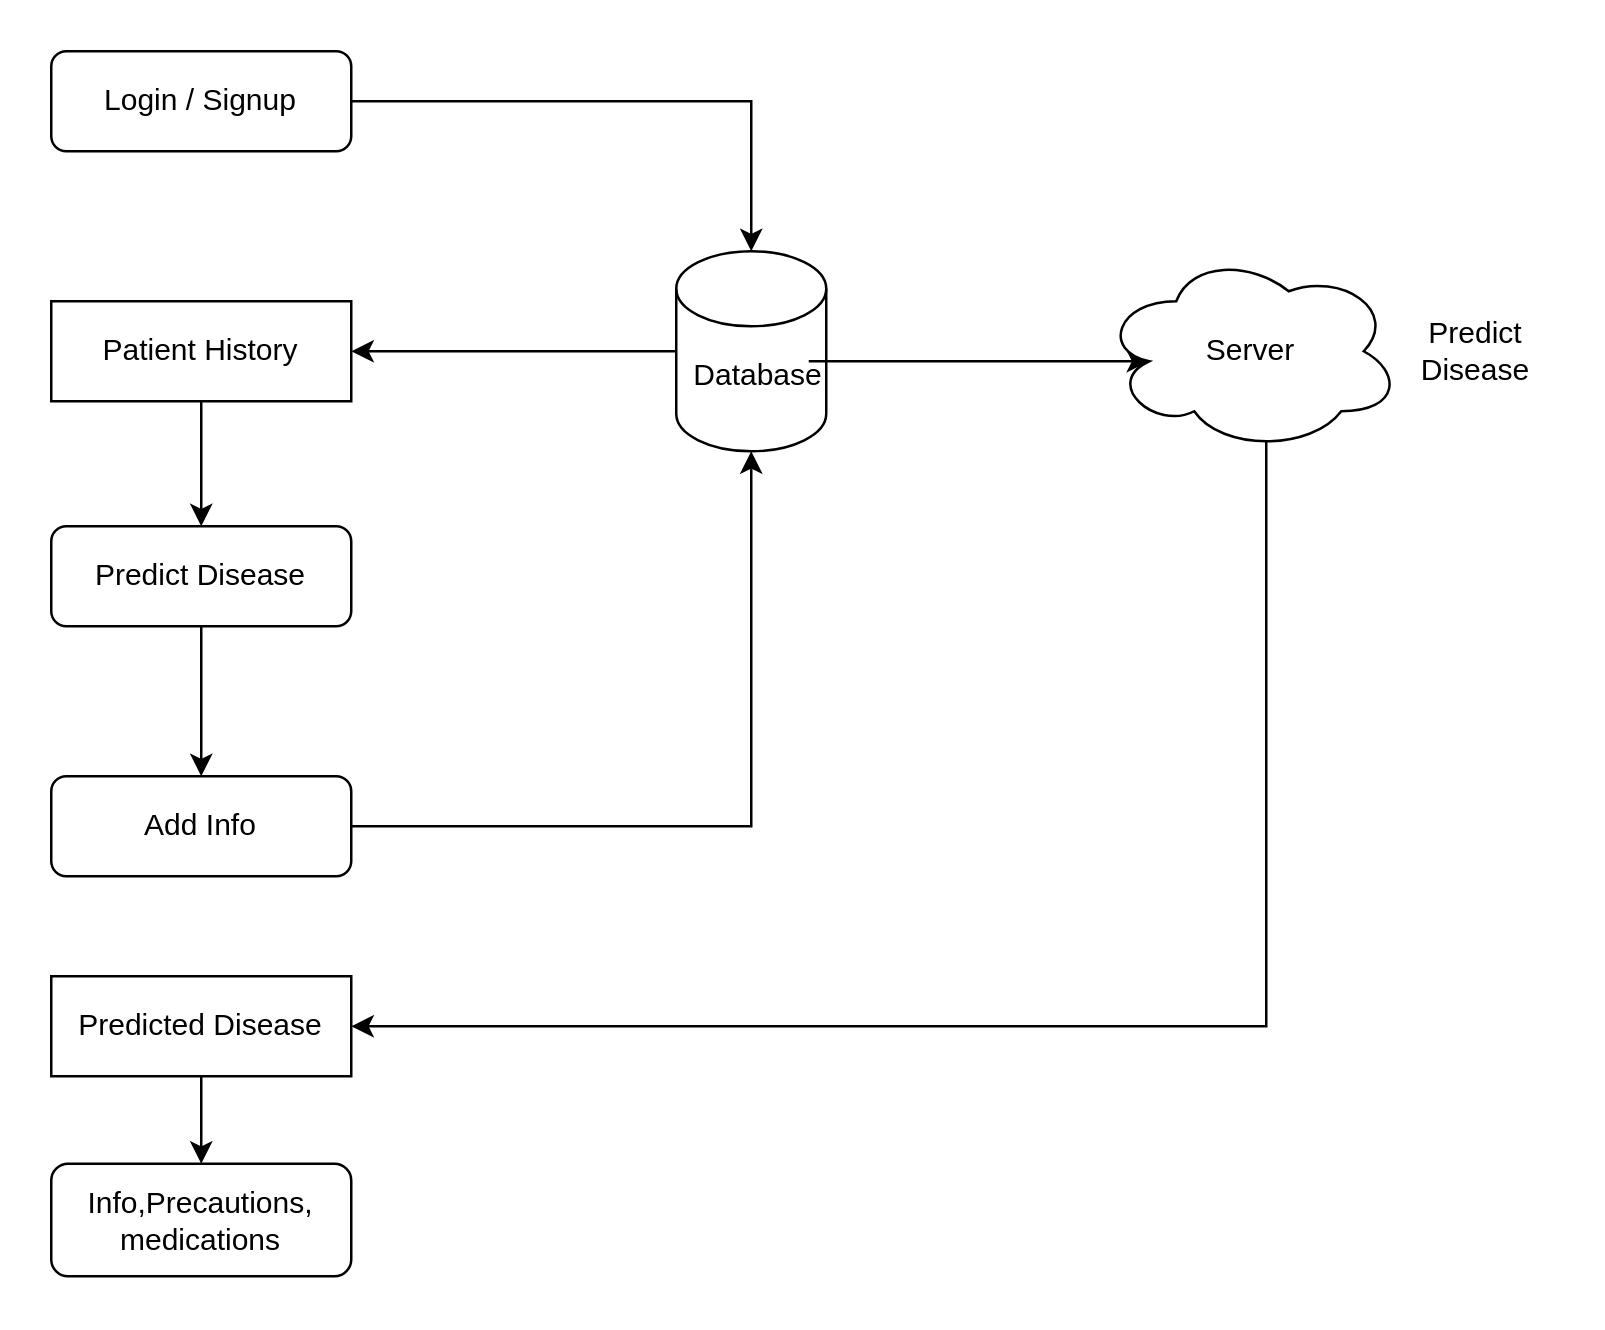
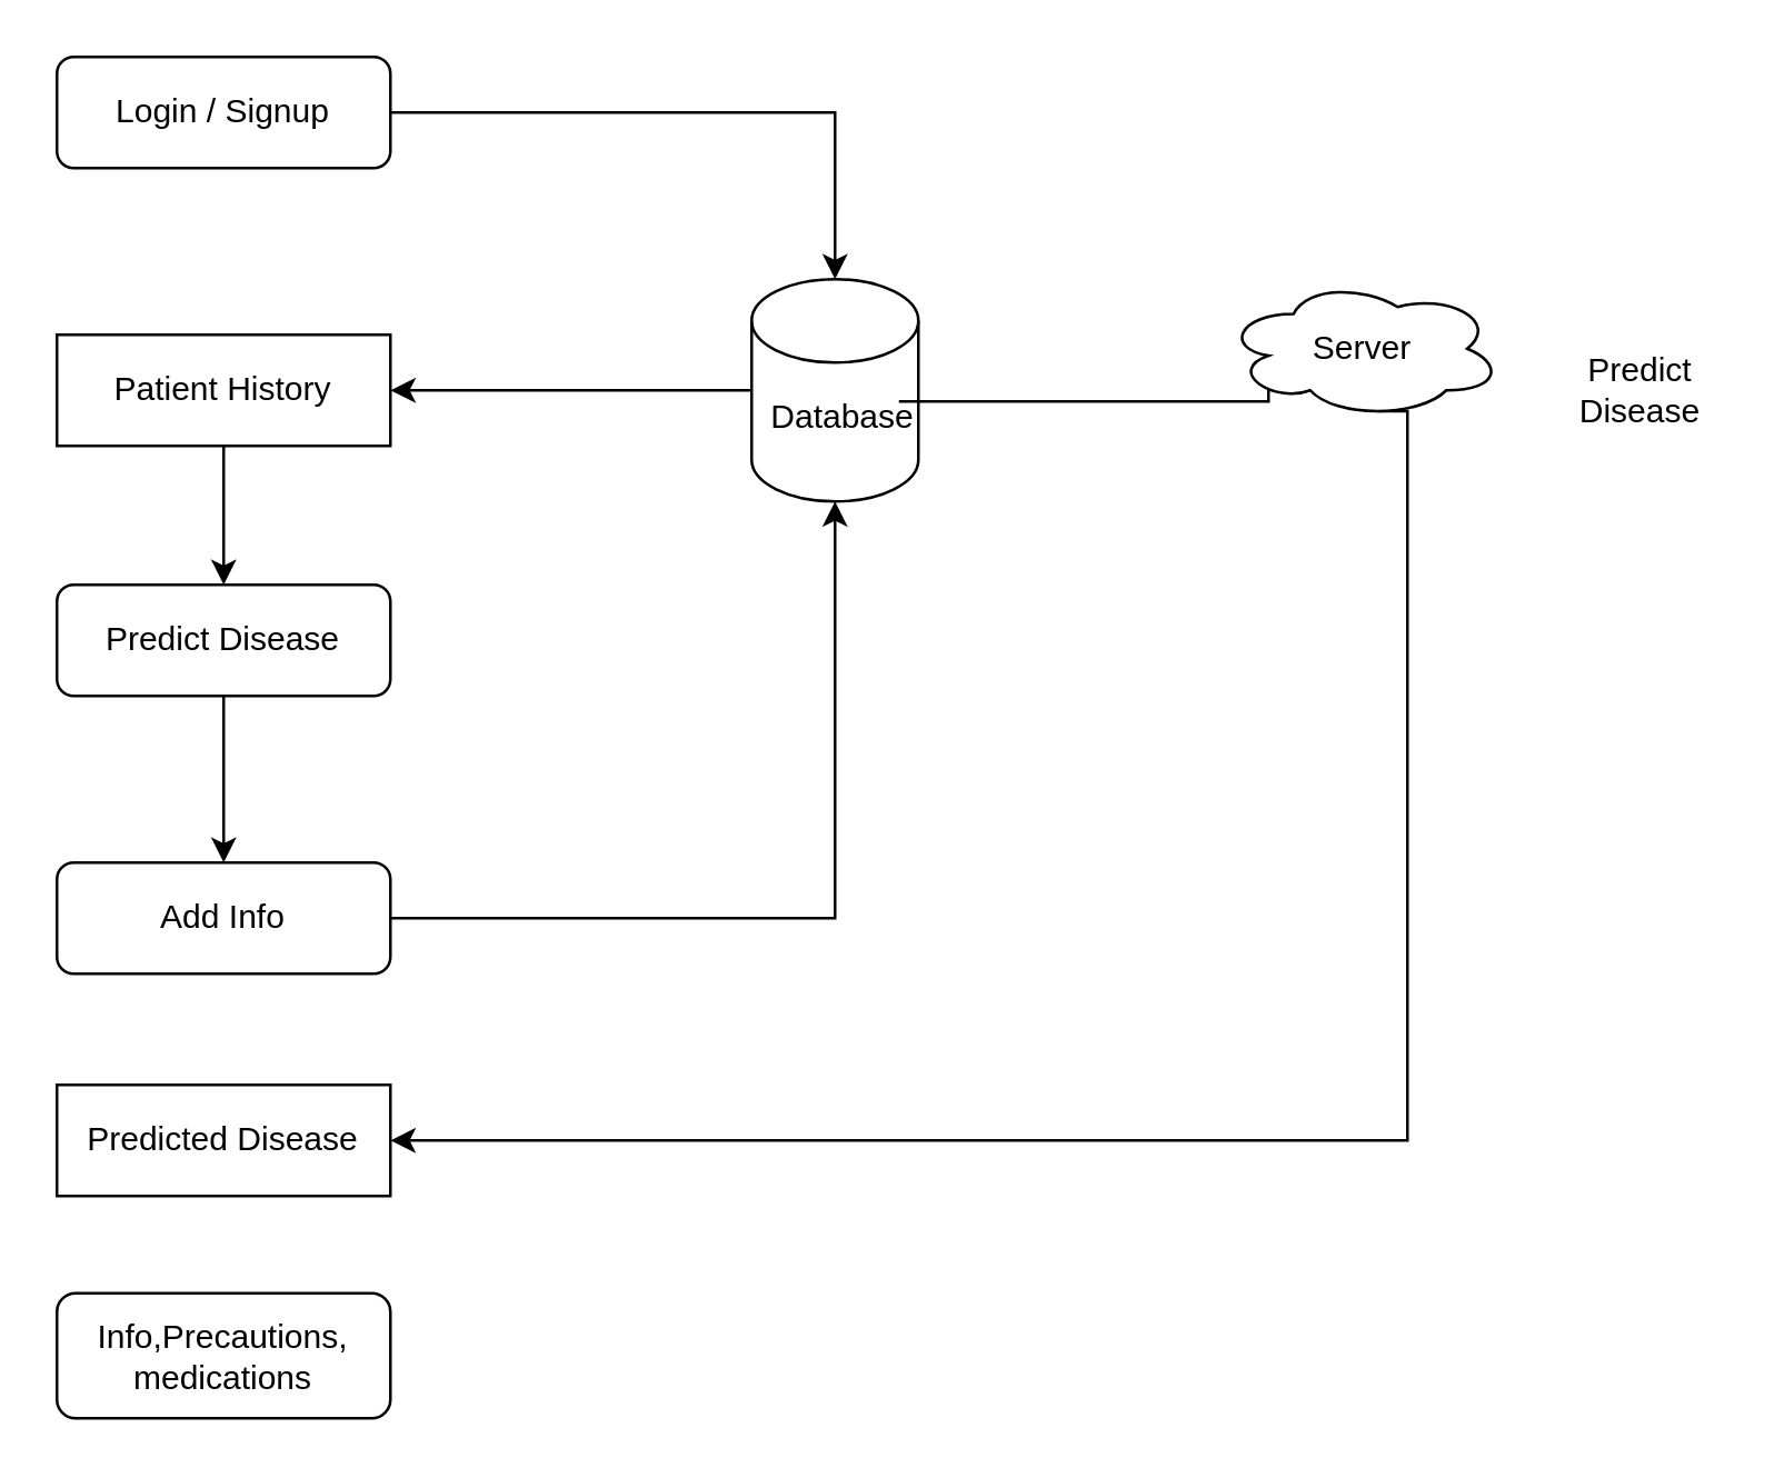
- <mxCell id="15" value="Server" style="ellipse;shape=cloud;whiteSpace=wrap;html=1;" parent="1" vertex="1"><mxGeometry x="440" y="100" width="120" height="80" as="geometry" /></mxCell>
+ <mxCell id="15" value="Server" style="ellipse;shape=cloud;whiteSpace=wrap;html=1;" parent="1" vertex="1"><mxGeometry x="440" y="100" width="100" height="50" as="geometry" /></mxCell>
- <mxCell id="18" value="" style="endArrow=classic;html=1;exitX=0.5;exitY=1;exitDx=0;exitDy=0;" parent="1" source="16" target="19" edge="1"><mxGeometry width="50" height="50" relative="1" as="geometry"><mxPoint x="250" y="430" as="sourcePoint" /><mxPoint x="300" y="380" as="targetPoint" /></mxGeometry></mxCell>
